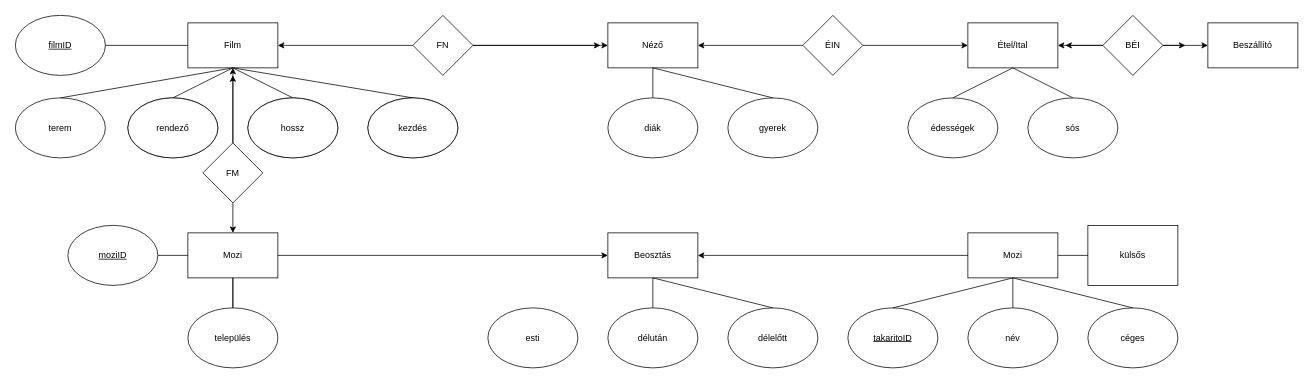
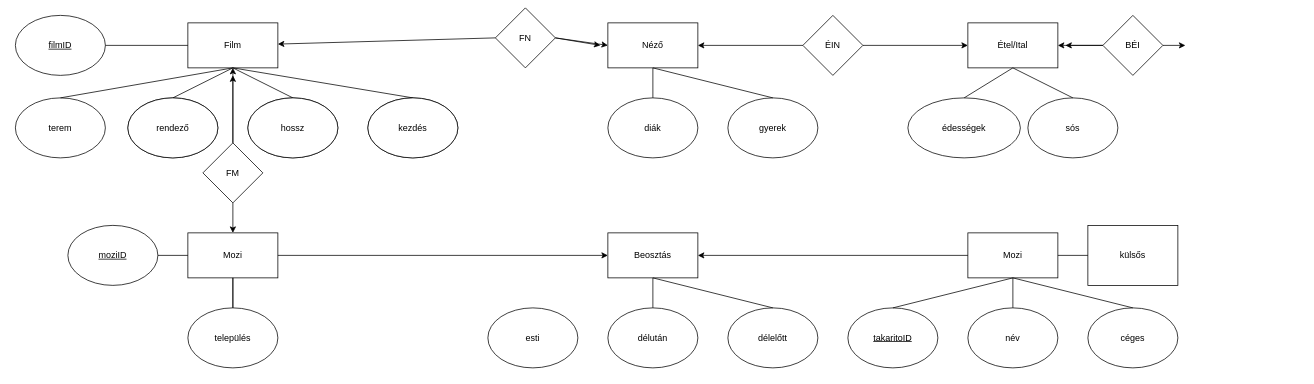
- <mxCell id="19" value="FN" style="rhombus;whiteSpace=wrap;html=1;" parent="1" vertex="1"><mxGeometry x="550" y="20" width="80" height="80" as="geometry" /></mxCell>
+ <mxCell id="19" value="FN" style="rhombus;whiteSpace=wrap;html=1;" parent="1" vertex="1"><mxGeometry x="660" y="10" width="80" height="80" as="geometry" /></mxCell>
- <mxCell id="34" value="" style="endArrow=classic;html=1;rounded=0;exitX=0.5;exitY=0;exitDx=0;exitDy=0;entryX=0;entryY=0.5;entryDx=0;entryDy=0;" parent="1" source="31" target="6" edge="1"><mxGeometry width="50" height="50" relative="1" as="geometry"><mxPoint x="1130" y="50" as="sourcePoint" /><mxPoint x="1180" y="0" as="targetPoint" /></mxGeometry></mxCell>
- <mxCell id="6" value="Beszállító" style="rounded=0;whiteSpace=wrap;html=1;" parent="1" vertex="1"><mxGeometry x="1610" width="120" height="60" as="geometry" y="30" /></mxCell>
- <mxCell id="24" value="édességek" style="ellipse;whiteSpace=wrap;html=1;" parent="1" vertex="1"><mxGeometry x="1210" y="130" width="120" height="80" as="geometry" /></mxCell>
+ <mxCell id="24" value="édességek" style="ellipse;whiteSpace=wrap;html=1;" parent="1" vertex="1"><mxGeometry x="1210" y="130" width="150" height="80" as="geometry" /></mxCell>
